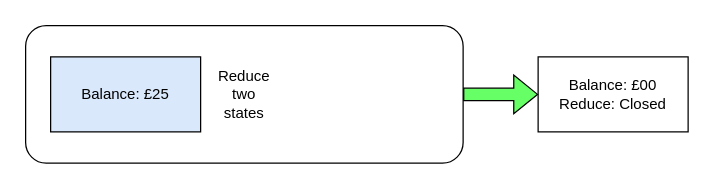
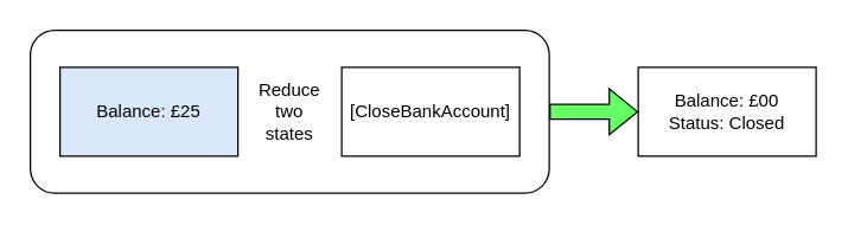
+ <mxCell id="4" value="[CloseBankAccount]" style="rounded=0;whiteSpace=wrap;html=1;" parent="1" vertex="1"><mxGeometry x="230" y="45" width="120" height="60" as="geometry" /></mxCell>
- <mxCell id="5" value="Balance: £00&lt;br&gt;Reduce: Closed" style="rounded=0;whiteSpace=wrap;html=1;" parent="1" vertex="1"><mxGeometry x="430" y="45" width="120" height="60" as="geometry" /></mxCell>
+ <mxCell id="5" value="Balance: £00&lt;br&gt;Status: Closed" style="rounded=0;whiteSpace=wrap;html=1;" parent="1" vertex="1"><mxGeometry x="430" y="45" width="120" height="60" as="geometry" /></mxCell>
